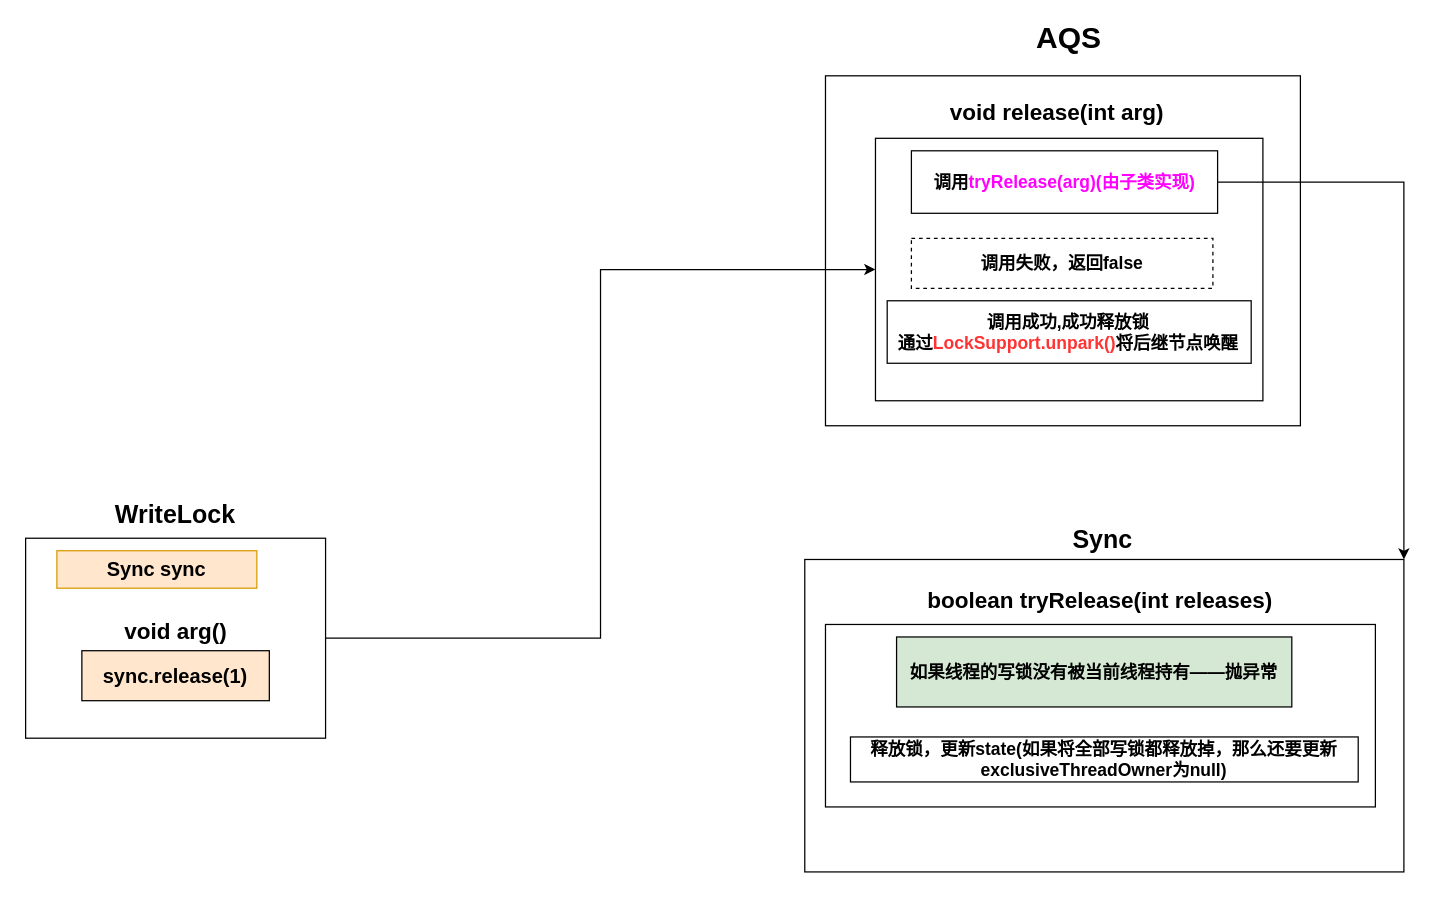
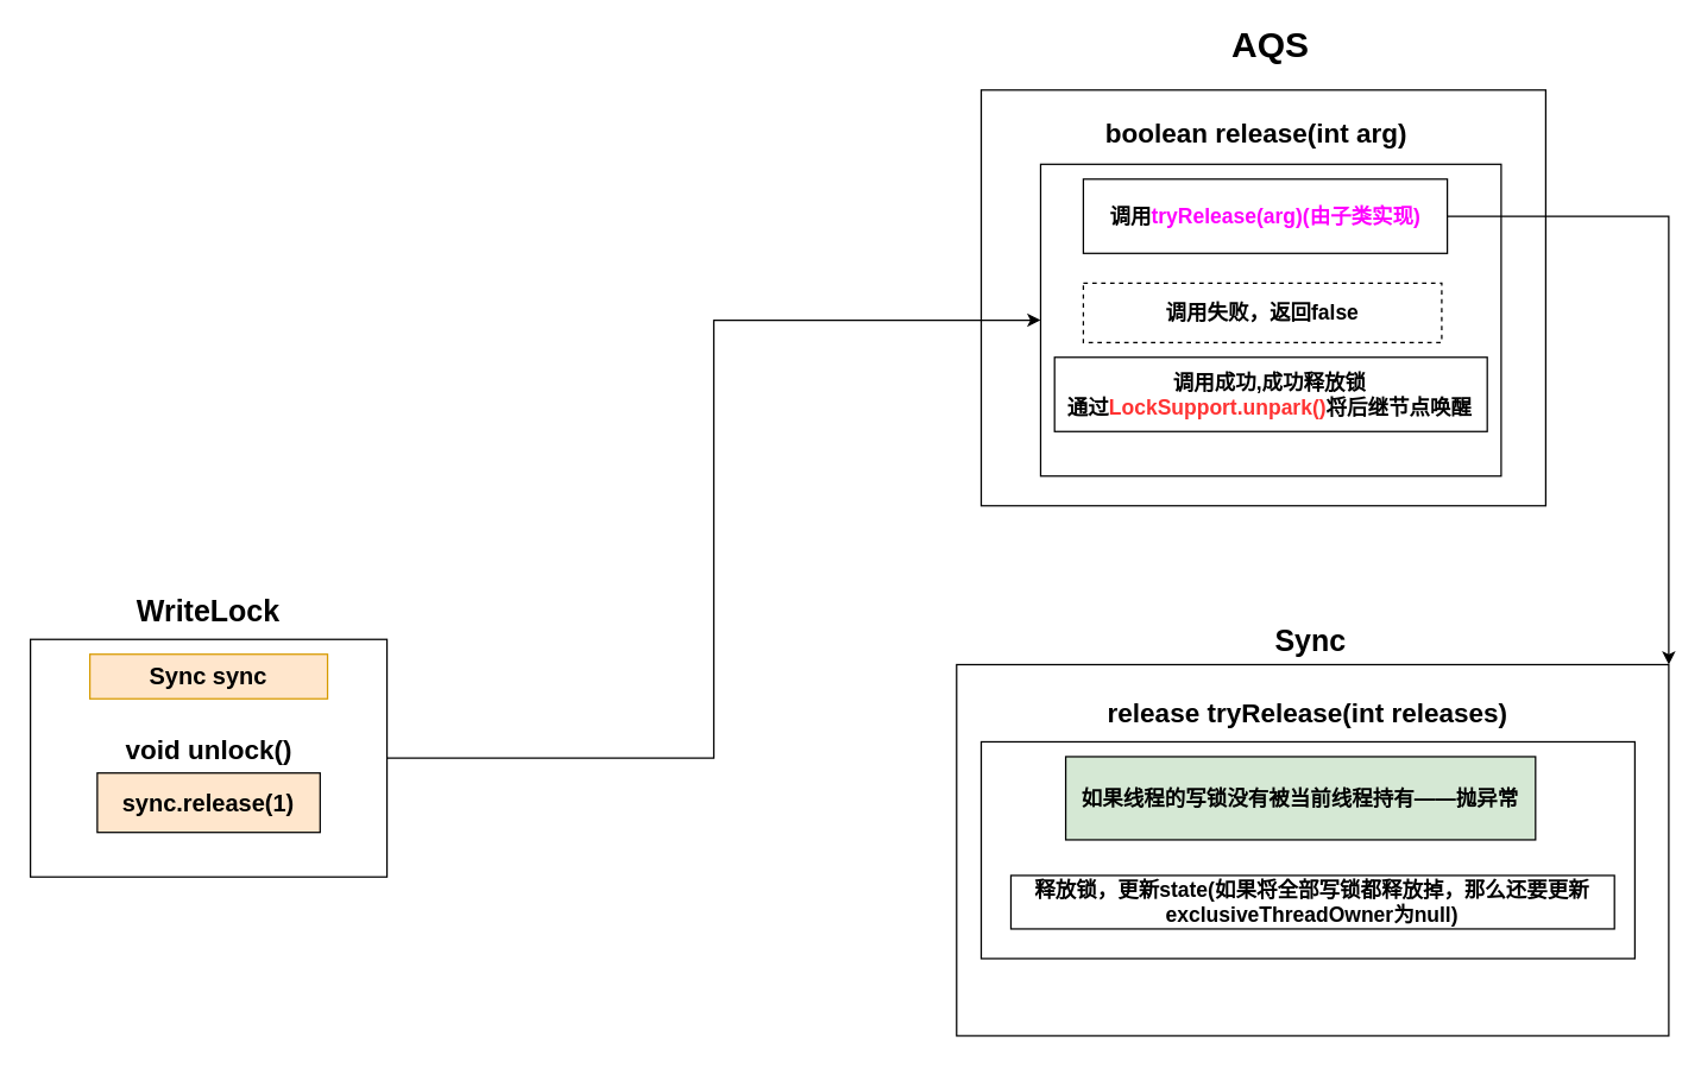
- <mxCell id="5" value="&lt;b&gt;&lt;font style=&quot;font-size: 18px&quot;&gt;void release(int arg)&lt;/font&gt;&lt;/b&gt;" style="text;html=1;strokeColor=none;fillColor=none;align=center;verticalAlign=middle;whiteSpace=wrap;rounded=0;" vertex="1" parent="1"><mxGeometry x="728.75" y="80" width="232.5" height="20" as="geometry" /></mxCell>
+ <mxCell id="5" value="&lt;b&gt;&lt;font style=&quot;font-size: 18px&quot;&gt;boolean release(int arg)&lt;/font&gt;&lt;/b&gt;" style="text;html=1;strokeColor=none;fillColor=none;align=center;verticalAlign=middle;whiteSpace=wrap;rounded=0;" vertex="1" parent="1"><mxGeometry x="728.75" y="80" width="232.5" height="20" as="geometry" /></mxCell>
- <mxCell id="15" value="&lt;b&gt;&lt;font style=&quot;font-size: 16px&quot;&gt;Sync sync&lt;/font&gt;&lt;/b&gt;" style="rounded=0;whiteSpace=wrap;html=1;fillColor=#ffe6cc;strokeColor=#d79b00;" vertex="1" parent="1"><mxGeometry x="45" y="440" width="160" height="30" as="geometry" /></mxCell>
+ <mxCell id="15" value="&lt;b&gt;&lt;font style=&quot;font-size: 16px&quot;&gt;Sync sync&lt;/font&gt;&lt;/b&gt;" style="rounded=0;whiteSpace=wrap;html=1;fillColor=#ffe6cc;strokeColor=#d79b00;" vertex="1" parent="1"><mxGeometry x="60" y="440" width="160" height="30" as="geometry" /></mxCell>
- <mxCell id="19" value="&lt;b&gt;&lt;font style=&quot;font-size: 18px&quot;&gt;boolean tryRelease(int releases)&lt;/font&gt;&lt;/b&gt;" style="text;html=1;strokeColor=none;fillColor=none;align=center;verticalAlign=middle;whiteSpace=wrap;rounded=0;" vertex="1" parent="1"><mxGeometry x="716.88" y="470" width="326.25" height="20" as="geometry" /></mxCell>
+ <mxCell id="19" value="&lt;b&gt;&lt;font style=&quot;font-size: 18px&quot;&gt;release tryRelease(int releases)&lt;/font&gt;&lt;/b&gt;" style="text;html=1;strokeColor=none;fillColor=none;align=center;verticalAlign=middle;whiteSpace=wrap;rounded=0;" vertex="1" parent="1"><mxGeometry x="716.88" y="470" width="326.25" height="20" as="geometry" /></mxCell>
- <mxCell id="13" value="&lt;b&gt;&lt;font style=&quot;font-size: 18px&quot;&gt;void arg()&lt;/font&gt;&lt;/b&gt;" style="text;html=1;strokeColor=none;fillColor=none;align=center;verticalAlign=middle;whiteSpace=wrap;rounded=0;" vertex="1" parent="1"><mxGeometry x="72.5" y="495" width="135" height="20" as="geometry" /></mxCell>
+ <mxCell id="13" value="&lt;b&gt;&lt;font style=&quot;font-size: 18px&quot;&gt;void unlock()&lt;/font&gt;&lt;/b&gt;" style="text;html=1;strokeColor=none;fillColor=none;align=center;verticalAlign=middle;whiteSpace=wrap;rounded=0;" vertex="1" parent="1"><mxGeometry x="72.5" y="495" width="135" height="20" as="geometry" /></mxCell>
